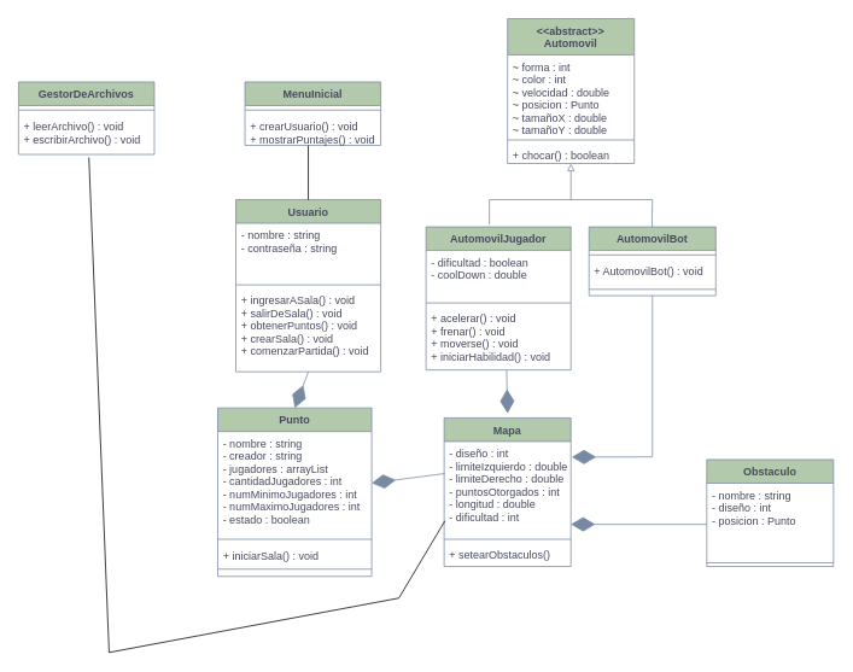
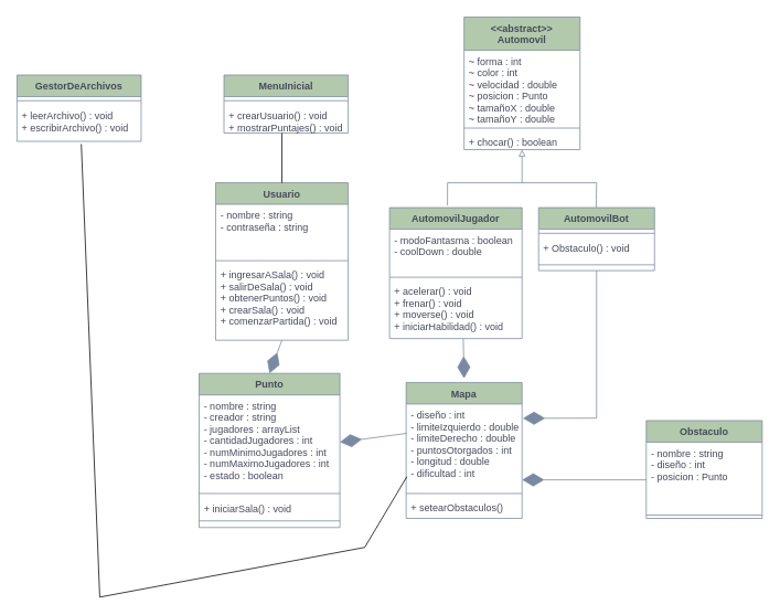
- <mxCell id="11" value="- dificultad : boolean&#10;- coolDown : double" style="text;strokeColor=none;fillColor=none;align=left;verticalAlign=top;spacingLeft=4;spacingRight=4;overflow=hidden;rotatable=0;points=[[0,0.5],[1,0.5]];portConstraint=eastwest;fontColor=#46495D;" vertex="1" parent="10"><mxGeometry y="26" width="160" height="54" as="geometry" /></mxCell>
+ <mxCell id="11" value="- modoFantasma : boolean&#10;- coolDown : double" style="text;strokeColor=none;fillColor=none;align=left;verticalAlign=top;spacingLeft=4;spacingRight=4;overflow=hidden;rotatable=0;points=[[0,0.5],[1,0.5]];portConstraint=eastwest;fontColor=#46495D;" vertex="1" parent="10"><mxGeometry y="26" width="160" height="54" as="geometry" /></mxCell>
- <mxCell id="16" value="+ AutomovilBot() : void" style="text;strokeColor=none;fillColor=none;align=left;verticalAlign=top;spacingLeft=4;spacingRight=4;overflow=hidden;rotatable=0;points=[[0,0.5],[1,0.5]];portConstraint=eastwest;fontColor=#46495D;" vertex="1" parent="14"><mxGeometry y="36" width="140" height="26" as="geometry" /></mxCell>
+ <mxCell id="16" value="+ Obstaculo() : void" style="text;strokeColor=none;fillColor=none;align=left;verticalAlign=top;spacingLeft=4;spacingRight=4;overflow=hidden;rotatable=0;points=[[0,0.5],[1,0.5]];portConstraint=eastwest;fontColor=#46495D;" vertex="1" parent="14"><mxGeometry y="36" width="140" height="26" as="geometry" /></mxCell>
